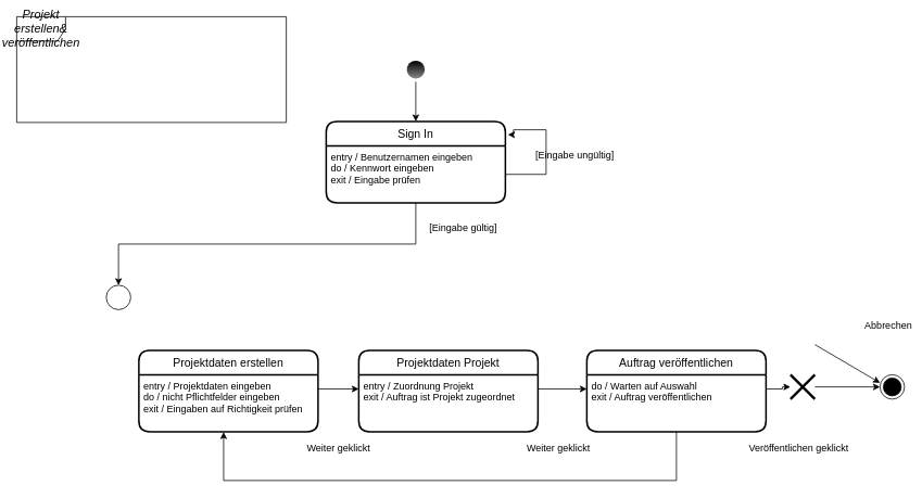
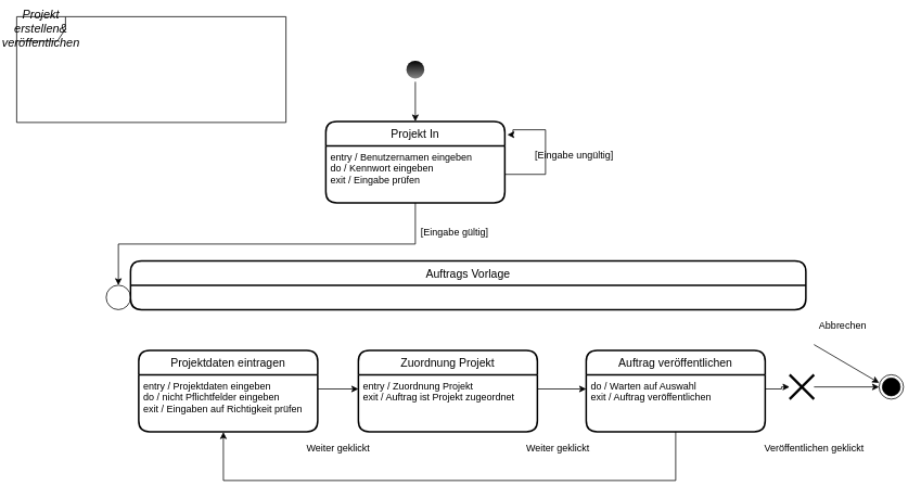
- <mxCell id="10" value="Sign In" style="swimlane;childLayout=stackLayout;horizontal=1;startSize=30;horizontalStack=0;rounded=1;fontSize=14;fontStyle=0;strokeWidth=2;resizeParent=0;resizeLast=1;shadow=0;dashed=0;align=center;" parent="1" vertex="1"><mxGeometry x="400" y="148.75" width="220" height="100" as="geometry" /></mxCell>
+ <mxCell id="10" value="Projekt In" style="swimlane;childLayout=stackLayout;horizontal=1;startSize=30;horizontalStack=0;rounded=1;fontSize=14;fontStyle=0;strokeWidth=2;resizeParent=0;resizeLast=1;shadow=0;dashed=0;align=center;" parent="1" vertex="1"><mxGeometry x="400" y="148.75" width="220" height="100" as="geometry" /></mxCell>
- <mxCell id="30" value="[Eingabe gültig]" style="text;html=1;align=center;verticalAlign=middle;resizable=0;points=[];autosize=1;" vertex="1" parent="1"><mxGeometry x="518" y="270" width="100" height="20" as="geometry" /></mxCell>
+ <mxCell id="30" value="[Eingabe gültig]" style="text;html=1;align=center;verticalAlign=middle;resizable=0;points=[];autosize=1;" vertex="1" parent="1"><mxGeometry x="508" y="275" width="100" height="20" as="geometry" /></mxCell>
+ <mxCell id="13" value="Auftrags Vorlage" style="swimlane;childLayout=stackLayout;horizontal=1;startSize=30;horizontalStack=0;rounded=1;fontSize=14;fontStyle=0;strokeWidth=2;resizeParent=0;resizeLast=1;shadow=0;dashed=0;align=center;" parent="1" vertex="1"><mxGeometry x="160" y="320" width="830" height="60" as="geometry" /></mxCell>
- <mxCell id="27" value="Abbrechen" style="text;html=1;align=center;verticalAlign=middle;resizable=0;points=[];autosize=1;" parent="1" vertex="1"><mxGeometry x="1055" y="390" width="70" height="20" as="geometry" /></mxCell>
+ <mxCell id="27" value="Abbrechen" style="text;html=1;align=center;verticalAlign=middle;resizable=0;points=[];autosize=1;" parent="1" vertex="1"><mxGeometry x="1000" y="390" width="70" height="20" as="geometry" /></mxCell>
- <mxCell id="17" value="Projektdaten erstellen" style="swimlane;childLayout=stackLayout;horizontal=1;startSize=30;horizontalStack=0;rounded=1;fontSize=14;fontStyle=0;strokeWidth=2;resizeParent=0;resizeLast=1;shadow=0;dashed=0;align=center;" parent="1" vertex="1"><mxGeometry x="170" y="430" width="220" height="100" as="geometry" /></mxCell>
+ <mxCell id="17" value="Projektdaten eintragen" style="swimlane;childLayout=stackLayout;horizontal=1;startSize=30;horizontalStack=0;rounded=1;fontSize=14;fontStyle=0;strokeWidth=2;resizeParent=0;resizeLast=1;shadow=0;dashed=0;align=center;" parent="1" vertex="1"><mxGeometry x="170" y="430" width="220" height="100" as="geometry" /></mxCell>
- <mxCell id="19" value="Projektdaten Projekt" style="swimlane;childLayout=stackLayout;horizontal=1;startSize=30;horizontalStack=0;rounded=1;fontSize=14;fontStyle=0;strokeWidth=2;resizeParent=0;resizeLast=1;shadow=0;dashed=0;align=center;" parent="1" vertex="1"><mxGeometry x="440" y="430" width="220" height="100" as="geometry" /></mxCell>
+ <mxCell id="19" value="Zuordnung Projekt" style="swimlane;childLayout=stackLayout;horizontal=1;startSize=30;horizontalStack=0;rounded=1;fontSize=14;fontStyle=0;strokeWidth=2;resizeParent=0;resizeLast=1;shadow=0;dashed=0;align=center;" parent="1" vertex="1"><mxGeometry x="440" y="430" width="220" height="100" as="geometry" /></mxCell>
- <mxCell id="23" value="Veröffentlichen geklickt" style="text;html=1;align=center;verticalAlign=middle;resizable=0;points=[];autosize=1;" parent="1" vertex="1"><mxGeometry x="910" y="540" width="140" height="20" as="geometry" /></mxCell>
+ <mxCell id="23" value="Veröffentlichen geklickt" style="text;html=1;align=center;verticalAlign=middle;resizable=0;points=[];autosize=1;" parent="1" vertex="1"><mxGeometry x="930" y="540" width="140" height="20" as="geometry" /></mxCell>
